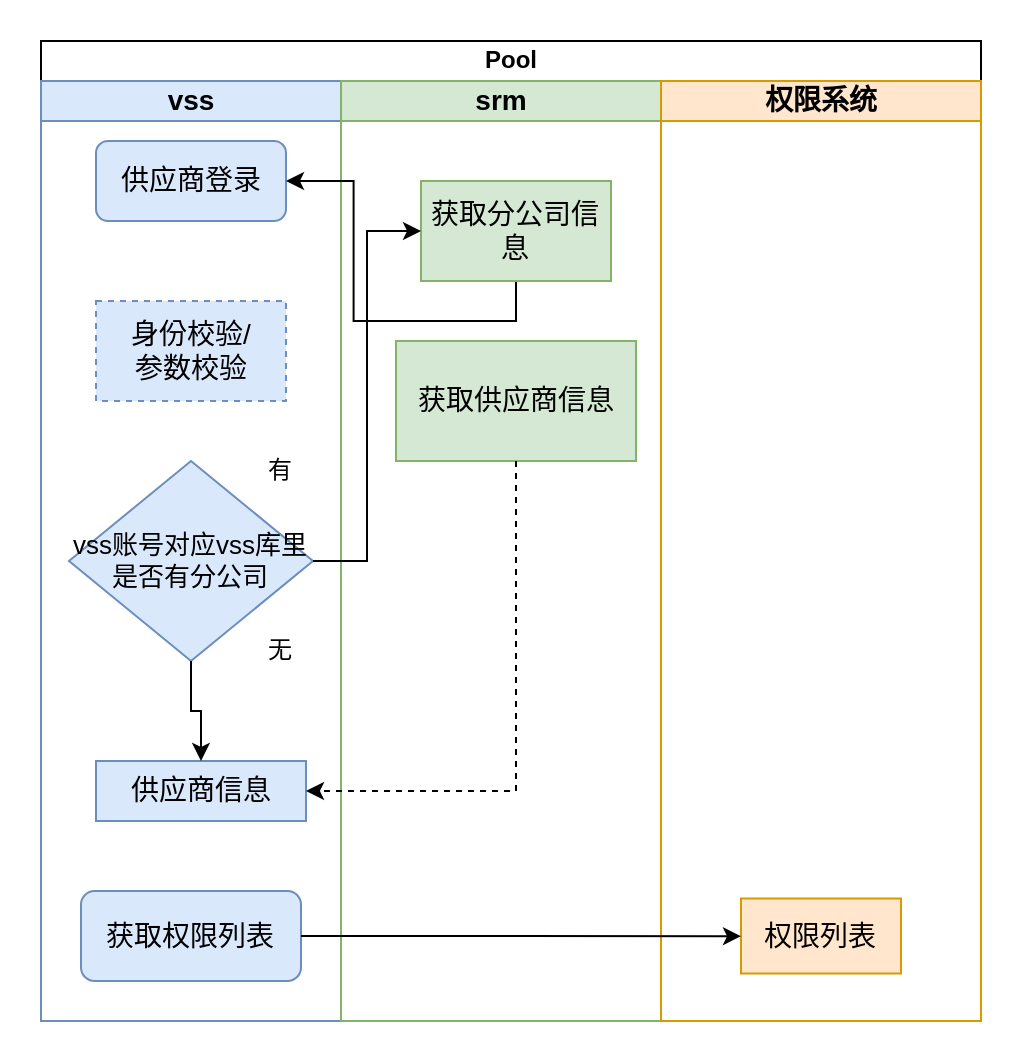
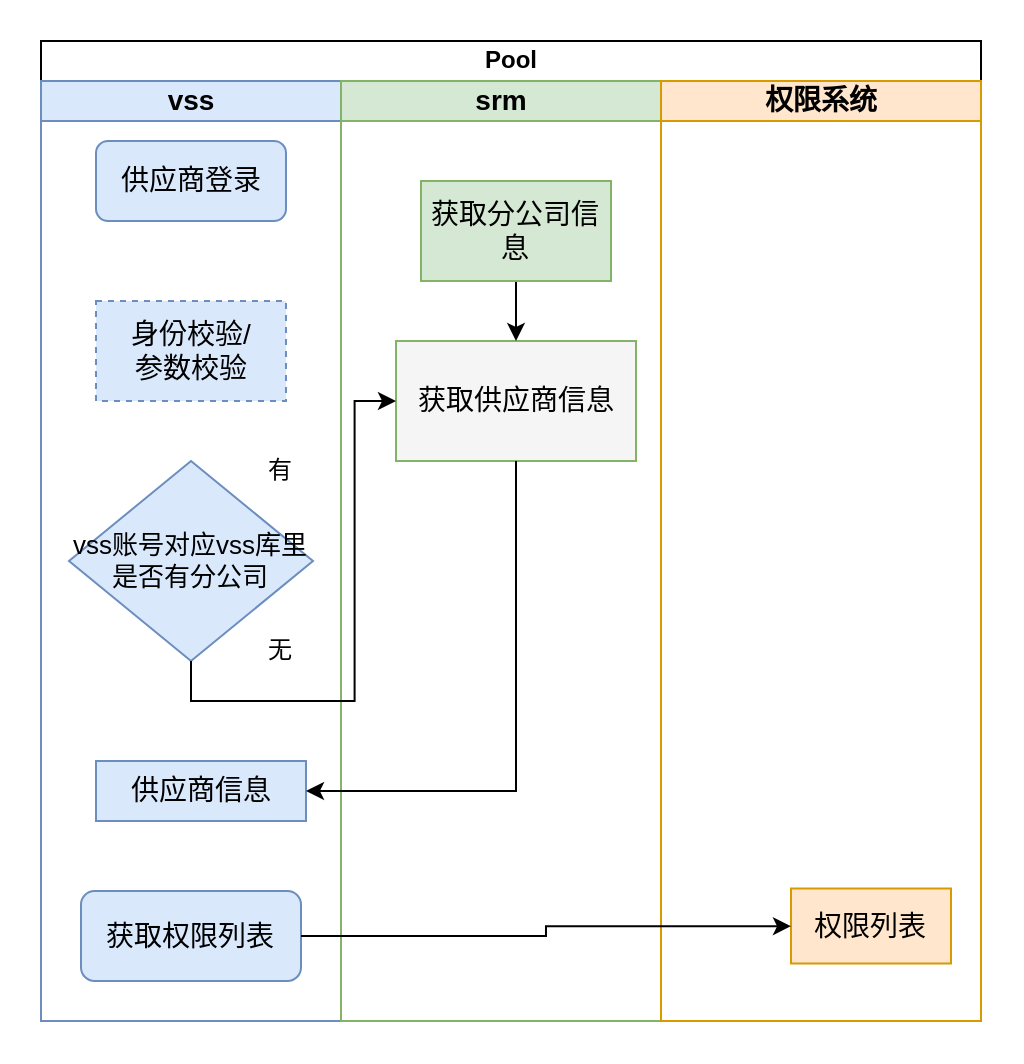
- <mxCell id="13" style="edgeStyle=orthogonalEdgeStyle;rounded=0;orthogonalLoop=1;jettySize=auto;html=1;exitX=0.5;exitY=1;exitDx=0;exitDy=0;" edge="1" parent="11" source="14" target="4"><mxGeometry relative="1" as="geometry" /></mxCell>
+ <mxCell id="13" style="edgeStyle=orthogonalEdgeStyle;rounded=0;orthogonalLoop=1;jettySize=auto;html=1;exitX=0.5;exitY=1;exitDx=0;exitDy=0;entryX=0.5;entryY=0;entryDx=0;entryDy=0;" edge="1" parent="11" source="14" target="12"><mxGeometry relative="1" as="geometry" /></mxCell>
- <mxCell id="17" style="edgeStyle=orthogonalEdgeStyle;rounded=0;orthogonalLoop=1;jettySize=auto;html=1;exitX=1;exitY=0.5;exitDx=0;exitDy=0;entryX=0;entryY=0.5;entryDx=0;entryDy=0;" edge="1" parent="2" source="6" target="14"><mxGeometry relative="1" as="geometry" /></mxCell>
- <mxCell id="12" value="&lt;font style=&quot;font-size: 14px;&quot;&gt;获取供应商信息&lt;/font&gt;" style="rounded=0;whiteSpace=wrap;html=1;fillColor=#d5e8d4;strokeColor=#82b366;" vertex="1" parent="11"><mxGeometry x="27.5" y="130" width="120" height="60" as="geometry" /></mxCell>
+ <mxCell id="12" value="&lt;font style=&quot;font-size: 14px;&quot;&gt;获取供应商信息&lt;/font&gt;" style="rounded=0;whiteSpace=wrap;html=1;fillColor=#f5f5f5;strokeColor=#82b366;" vertex="1" parent="11"><mxGeometry x="27.5" y="130" width="120" height="60" as="geometry" /></mxCell>
- <mxCell id="19" style="edgeStyle=orthogonalEdgeStyle;rounded=0;orthogonalLoop=1;jettySize=auto;html=1;exitX=0.5;exitY=1;exitDx=0;exitDy=0;entryX=1;entryY=0.5;entryDx=0;entryDy=0;dashed=1;" edge="1" parent="2" source="12" target="9"><mxGeometry relative="1" as="geometry" /></mxCell>
+ <mxCell id="19" style="edgeStyle=orthogonalEdgeStyle;rounded=0;orthogonalLoop=1;jettySize=auto;html=1;exitX=0.5;exitY=1;exitDx=0;exitDy=0;entryX=1;entryY=0.5;entryDx=0;entryDy=0;" edge="1" parent="2" source="12" target="9"><mxGeometry relative="1" as="geometry" /></mxCell>
- <mxCell id="18" style="edgeStyle=orthogonalEdgeStyle;rounded=0;orthogonalLoop=1;jettySize=auto;html=1;exitX=0.5;exitY=1;exitDx=0;exitDy=0;" edge="1" parent="2" source="6" target="9"><mxGeometry relative="1" as="geometry" /></mxCell>
+ <mxCell id="18" style="edgeStyle=orthogonalEdgeStyle;rounded=0;orthogonalLoop=1;jettySize=auto;html=1;exitX=0.5;exitY=1;exitDx=0;exitDy=0;entryX=0;entryY=0.5;entryDx=0;entryDy=0;" edge="1" parent="2" source="6" target="12"><mxGeometry relative="1" as="geometry" /></mxCell>
- <mxCell id="16" value="&lt;span style=&quot;font-size: 14px;&quot;&gt;权限列表&lt;/span&gt;" style="rounded=0;whiteSpace=wrap;html=1;fillColor=#ffe6cc;strokeColor=#d79b00;" vertex="1" parent="15"><mxGeometry x="40" y="408.75" width="80" height="37.5" as="geometry" /></mxCell>
+ <mxCell id="16" value="&lt;span style=&quot;font-size: 14px;&quot;&gt;权限列表&lt;/span&gt;" style="rounded=0;whiteSpace=wrap;html=1;fillColor=#ffe6cc;strokeColor=#d79b00;" vertex="1" parent="15"><mxGeometry x="65" y="403.75" width="80" height="37.5" as="geometry" /></mxCell>
